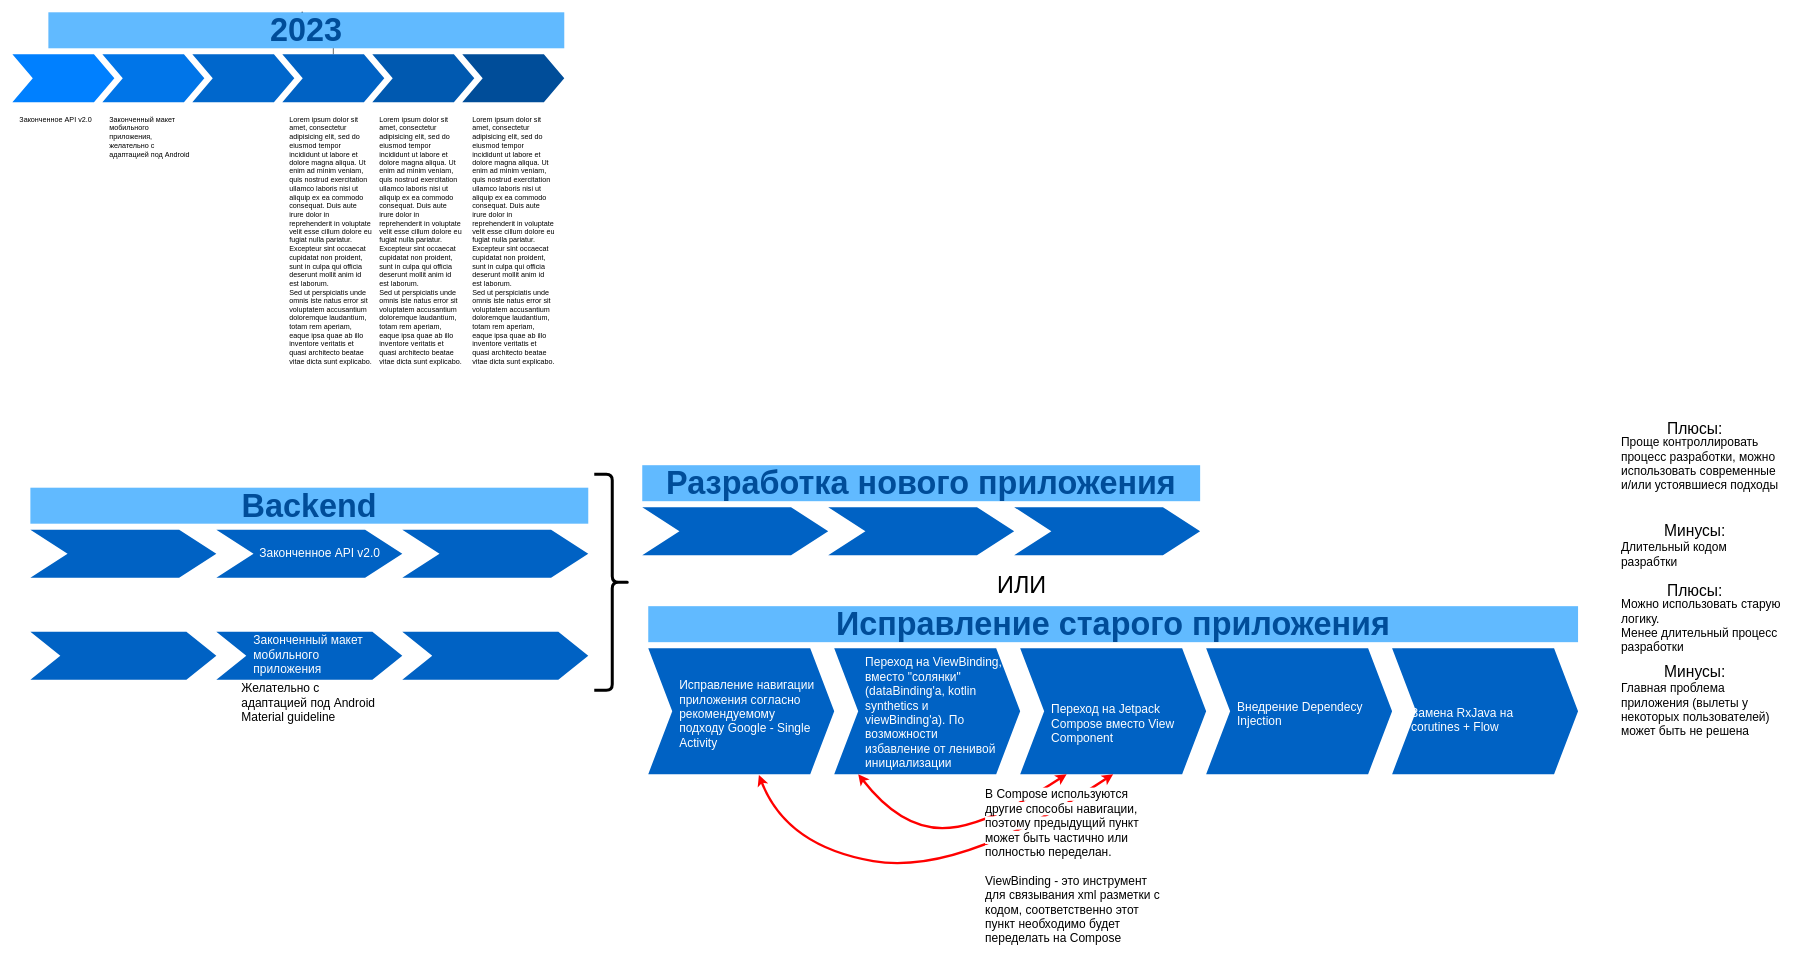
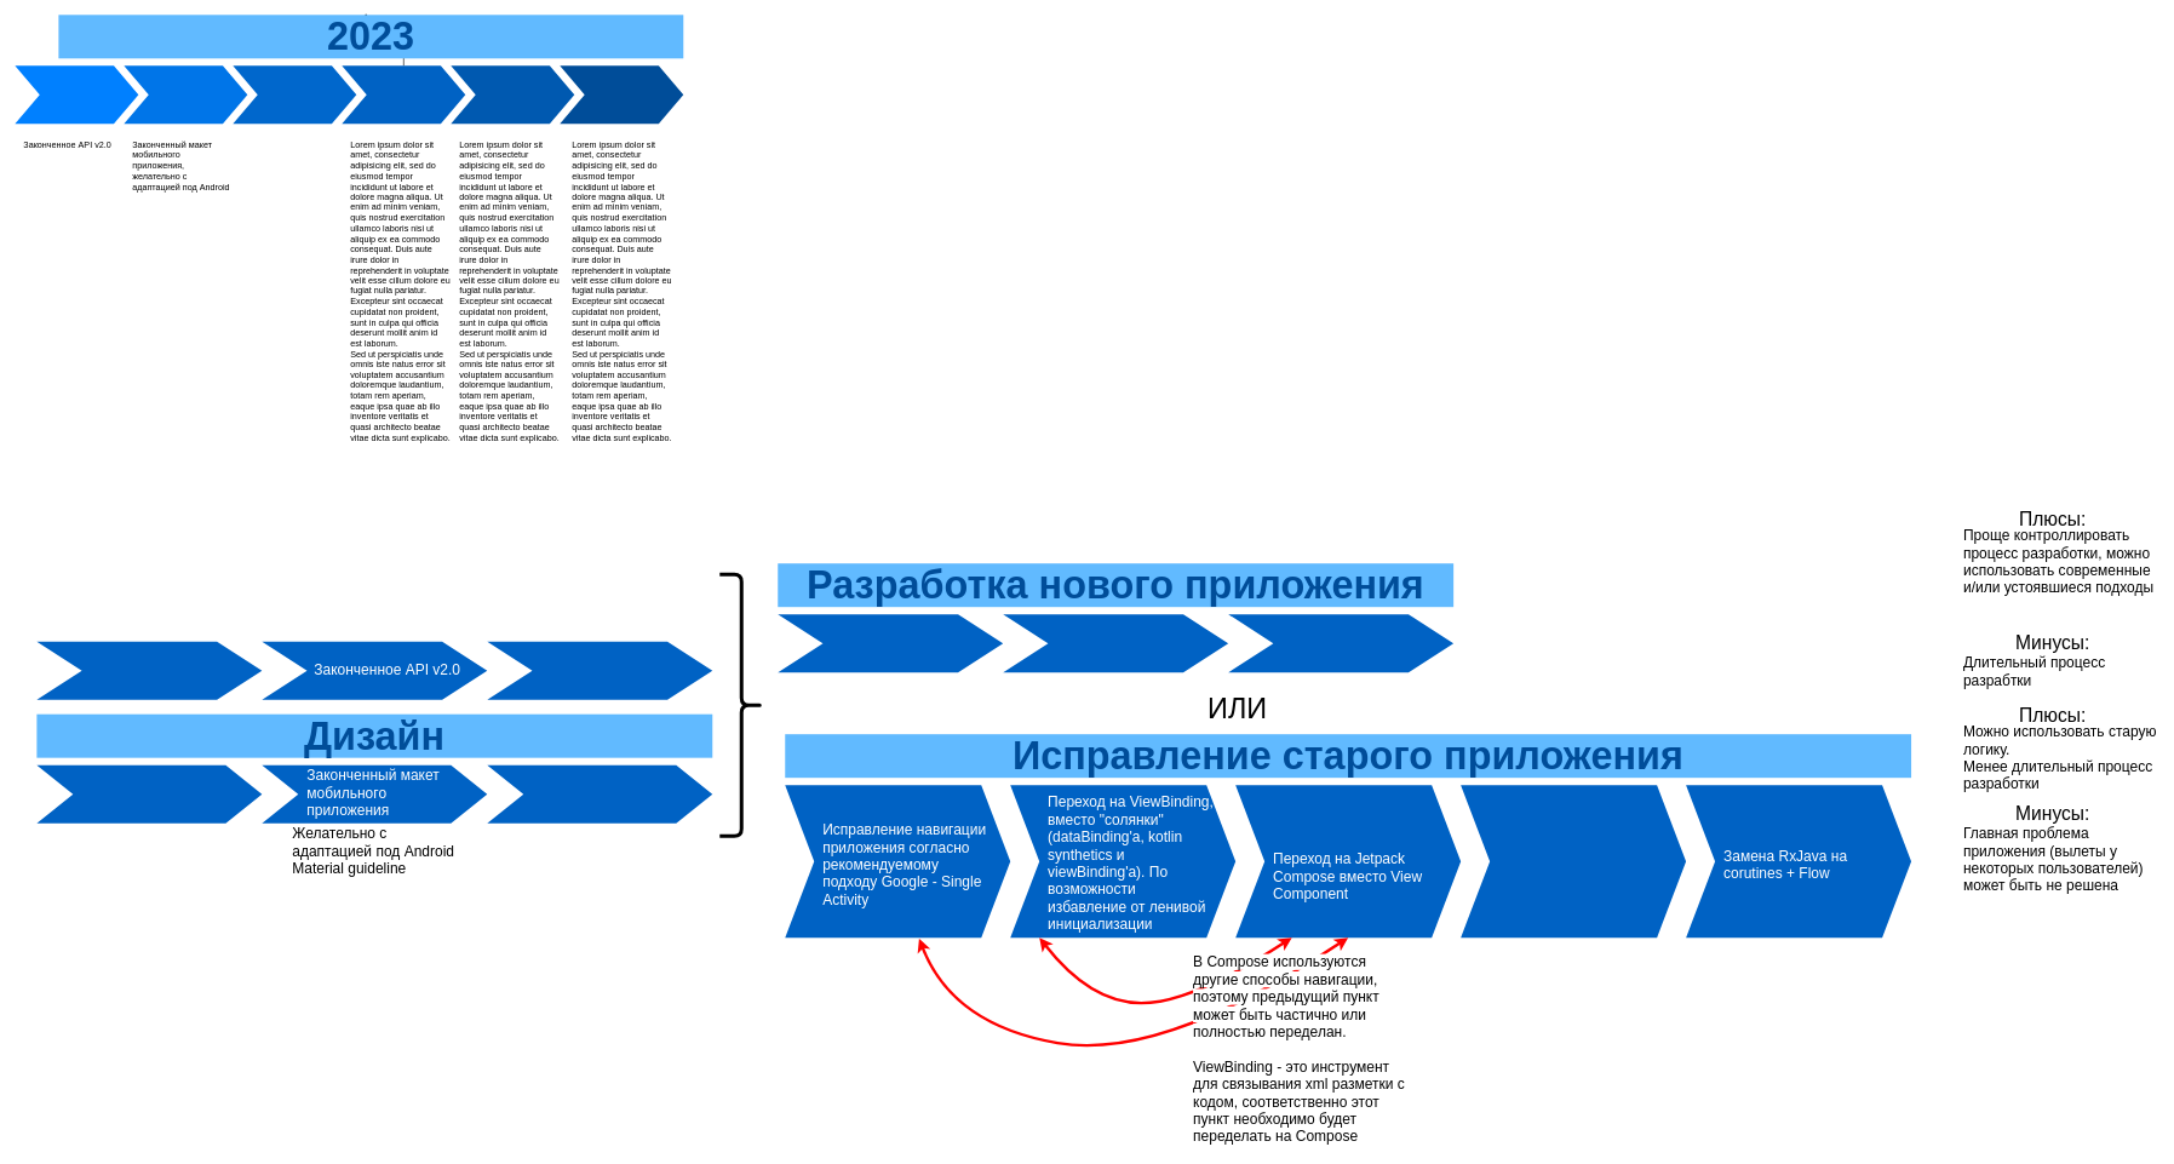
- <mxCell id="17" value="&lt;div&gt;Backend&lt;/div&gt;" style="text;html=1;strokeColor=none;fillColor=#61BAFF;align=center;verticalAlign=middle;whiteSpace=wrap;fontSize=54;fontStyle=1;fontColor=#004D99;" parent="1" vertex="1"><mxGeometry x="50" y="812.5" width="930" height="60" as="geometry" /></mxCell>
- <mxCell id="36" value="&lt;font style=&quot;font-size: 20px;&quot;&gt;Длительный кодом разрабтки&lt;br&gt;&lt;/font&gt;" style="text;spacingTop=-5;fillColor=#ffffff;whiteSpace=wrap;html=1;align=left;fontSize=12;fontFamily=Helvetica;fillColor=none;strokeColor=none;" parent="1" vertex="1"><mxGeometry x="2700" y="897.5" width="270" height="50" as="geometry" /></mxCell>
+ <mxCell id="36" value="&lt;font style=&quot;font-size: 20px;&quot;&gt;Длительный процесс разрабтки&lt;br&gt;&lt;/font&gt;" style="text;spacingTop=-5;fillColor=#ffffff;whiteSpace=wrap;html=1;align=left;fontSize=12;fontFamily=Helvetica;fillColor=none;strokeColor=none;" parent="1" vertex="1"><mxGeometry x="2700" y="897.5" width="270" height="50" as="geometry" /></mxCell>
+ <mxCell id="22" value="Дизайн" style="text;html=1;strokeColor=none;fillColor=#61BAFF;align=center;verticalAlign=middle;whiteSpace=wrap;fontSize=54;fontStyle=1;fontColor=#004D99;" parent="1" vertex="1"><mxGeometry x="50" y="982.5" width="930" height="60" as="geometry" /></mxCell>
- <mxCell id="49" value="&lt;div&gt;&lt;font style=&quot;font-size: 20px;&quot; color=&quot;#ffffff&quot;&gt;Внедрение Dependecy Injection&lt;br&gt;&lt;/font&gt;&lt;/div&gt;" style="text;spacingTop=-5;fillColor=#ffffff;whiteSpace=wrap;html=1;align=left;fontSize=12;fontFamily=Helvetica;fillColor=none;strokeColor=none;" parent="1" vertex="1"><mxGeometry x="2060" y="1164" width="230" height="52" as="geometry" /></mxCell>
- <mxCell id="56" value="&lt;div&gt;&lt;font style=&quot;font-size: 20px;&quot; color=&quot;#ffffff&quot;&gt;Замена RxJava на corutines + Flow&lt;br&gt;&lt;/font&gt;&lt;/div&gt;" style="text;spacingTop=-5;fillColor=#ffffff;whiteSpace=wrap;html=1;align=left;fontSize=12;fontFamily=Helvetica;fillColor=none;strokeColor=none;" vertex="1" parent="1"><mxGeometry x="2350" y="1174" width="230" height="52" as="geometry" /></mxCell>
+ <mxCell id="56" value="&lt;div&gt;&lt;font style=&quot;font-size: 20px;&quot; color=&quot;#ffffff&quot;&gt;Замена RxJava на corutines + Flow&lt;br&gt;&lt;/font&gt;&lt;/div&gt;" style="text;spacingTop=-5;fillColor=#ffffff;whiteSpace=wrap;html=1;align=left;fontSize=12;fontFamily=Helvetica;fillColor=none;strokeColor=none;" vertex="1" parent="1"><mxGeometry x="2370" y="1164" width="230" height="52" as="geometry" /></mxCell>
